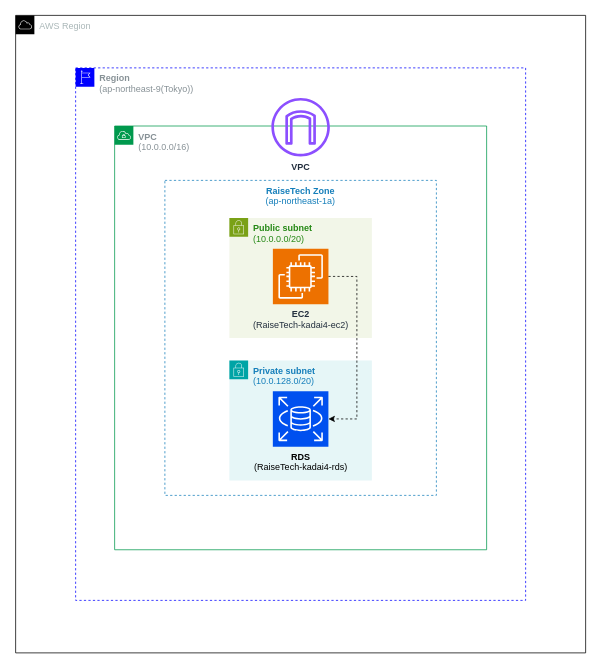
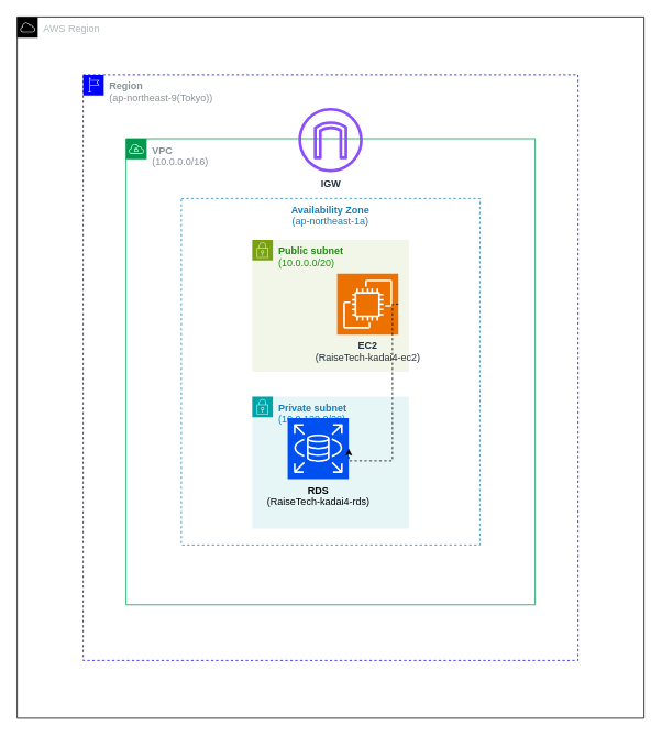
- <mxCell id="6" value="&lt;b&gt;VPC&lt;/b&gt;" style="sketch=0;outlineConnect=0;fontColor=#232F3E;gradientColor=none;fillColor=#8C4FFF;strokeColor=none;dashed=0;verticalLabelPosition=bottom;verticalAlign=top;align=center;html=1;fontSize=12;fontStyle=0;aspect=fixed;pointerEvents=1;shape=mxgraph.aws4.internet_gateway;container=0;" vertex="1" parent="2"><mxGeometry x="341" y="110" width="78" height="78" as="geometry" /></mxCell>
+ <mxCell id="6" value="&lt;b&gt;IGW&lt;/b&gt;" style="sketch=0;outlineConnect=0;fontColor=#232F3E;gradientColor=none;fillColor=#8C4FFF;strokeColor=none;dashed=0;verticalLabelPosition=bottom;verticalAlign=top;align=center;html=1;fontSize=12;fontStyle=0;aspect=fixed;pointerEvents=1;shape=mxgraph.aws4.internet_gateway;container=0;" vertex="1" parent="2"><mxGeometry x="341" y="110" width="78" height="78" as="geometry" /></mxCell>
- <mxCell id="7" value="&lt;b&gt;RaiseTech Zone&lt;/b&gt;&lt;div&gt;(ap-northeast-1a)&lt;/div&gt;" style="fillColor=none;strokeColor=#147EBA;dashed=1;verticalAlign=top;fontStyle=0;fontColor=#147EBA;whiteSpace=wrap;html=1;container=0;" vertex="1" parent="2"><mxGeometry x="199" y="220" width="362" height="420" as="geometry" /></mxCell>
+ <mxCell id="7" value="&lt;b&gt;Availability Zone&lt;/b&gt;&lt;div&gt;(ap-northeast-1a)&lt;/div&gt;" style="fillColor=none;strokeColor=#147EBA;dashed=1;verticalAlign=top;fontStyle=0;fontColor=#147EBA;whiteSpace=wrap;html=1;container=0;" vertex="1" parent="2"><mxGeometry x="199" y="220" width="362" height="420" as="geometry" /></mxCell>
- <mxCell id="10" value="&lt;b&gt;EC2&lt;/b&gt;&lt;br&gt;(RaiseTech-kadai4-ec2)" style="sketch=0;points=[[0,0,0],[0.25,0,0],[0.5,0,0],[0.75,0,0],[1,0,0],[0,1,0],[0.25,1,0],[0.5,1,0],[0.75,1,0],[1,1,0],[0,0.25,0],[0,0.5,0],[0,0.75,0],[1,0.25,0],[1,0.5,0],[1,0.75,0]];outlineConnect=0;fontColor=#232F3E;fillColor=#ED7100;strokeColor=#ffffff;dashed=0;verticalLabelPosition=bottom;verticalAlign=top;align=center;html=1;fontSize=12;fontStyle=0;aspect=fixed;shape=mxgraph.aws4.resourceIcon;resIcon=mxgraph.aws4.ec2;container=0;" vertex="1" parent="2"><mxGeometry x="343" y="311" width="74.1" height="74.1" as="geometry" /></mxCell>
+ <mxCell id="10" value="&lt;b&gt;EC2&lt;/b&gt;&lt;br&gt;(RaiseTech-kadai4-ec2)" style="sketch=0;points=[[0,0,0],[0.25,0,0],[0.5,0,0],[0.75,0,0],[1,0,0],[0,1,0],[0.25,1,0],[0.5,1,0],[0.75,1,0],[1,1,0],[0,0.25,0],[0,0.5,0],[0,0.75,0],[1,0.25,0],[1,0.5,0],[1,0.75,0]];outlineConnect=0;fontColor=#232F3E;fillColor=#ED7100;strokeColor=#ffffff;dashed=0;verticalLabelPosition=bottom;verticalAlign=top;align=center;html=1;fontSize=12;fontStyle=0;aspect=fixed;shape=mxgraph.aws4.resourceIcon;resIcon=mxgraph.aws4.ec2;container=0;" vertex="1" parent="2"><mxGeometry x="388" y="311" width="74.1" height="74.1" as="geometry" /></mxCell>
- <mxCell id="12" value="&lt;div&gt;&lt;font color=&quot;#000000&quot;&gt;&lt;b&gt;RDS&lt;/b&gt;&lt;/font&gt;&lt;/div&gt;&lt;font color=&quot;#000000&quot;&gt;(RaiseTech-kadai4-rds)&lt;/font&gt;" style="sketch=0;points=[[0,0,0],[0.25,0,0],[0.5,0,0],[0.75,0,0],[1,0,0],[0,1,0],[0.25,1,0],[0.5,1,0],[0.75,1,0],[1,1,0],[0,0.25,0],[0,0.5,0],[0,0.75,0],[1,0.25,0],[1,0.5,0],[1,0.75,0]];outlineConnect=0;fontColor=#ffffff;fillColor=#0050ef;strokeColor=#FFFFFF;dashed=0;verticalLabelPosition=bottom;verticalAlign=top;align=center;html=1;fontSize=12;fontStyle=0;aspect=fixed;shape=mxgraph.aws4.resourceIcon;resIcon=mxgraph.aws4.rds;container=0;" vertex="1" parent="2"><mxGeometry x="342.95" y="501" width="74.1" height="74.1" as="geometry" /></mxCell>
+ <mxCell id="12" value="&lt;div&gt;&lt;font color=&quot;#000000&quot;&gt;&lt;b&gt;RDS&lt;/b&gt;&lt;/font&gt;&lt;/div&gt;&lt;font color=&quot;#000000&quot;&gt;(RaiseTech-kadai4-rds)&lt;/font&gt;" style="sketch=0;points=[[0,0,0],[0.25,0,0],[0.5,0,0],[0.75,0,0],[1,0,0],[0,1,0],[0.25,1,0],[0.5,1,0],[0.75,1,0],[1,1,0],[0,0.25,0],[0,0.5,0],[0,0.75,0],[1,0.25,0],[1,0.5,0],[1,0.75,0]];outlineConnect=0;fontColor=#ffffff;fillColor=#0050ef;strokeColor=#FFFFFF;dashed=0;verticalLabelPosition=bottom;verticalAlign=top;align=center;html=1;fontSize=12;fontStyle=0;aspect=fixed;shape=mxgraph.aws4.resourceIcon;resIcon=mxgraph.aws4.rds;container=0;" vertex="1" parent="2"><mxGeometry x="327.95" y="486" width="74.1" height="74.1" as="geometry" /></mxCell>
